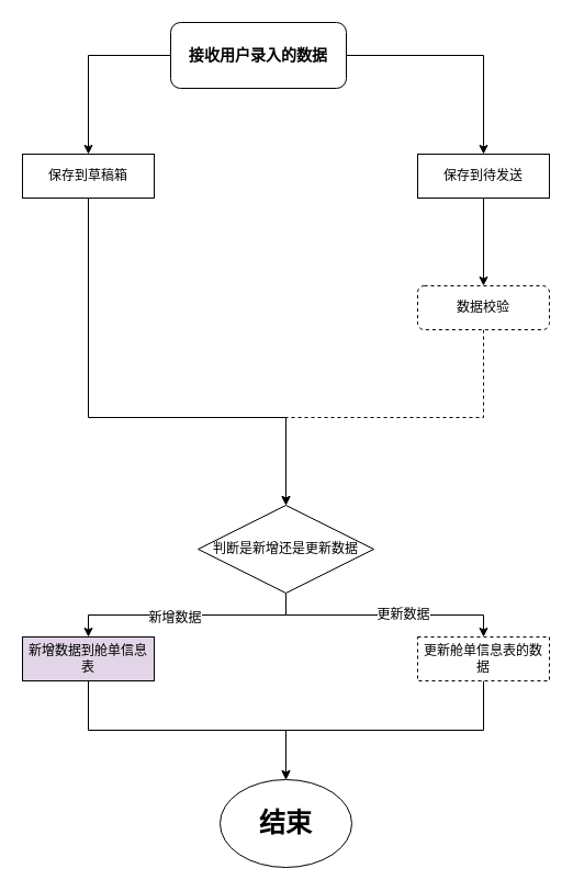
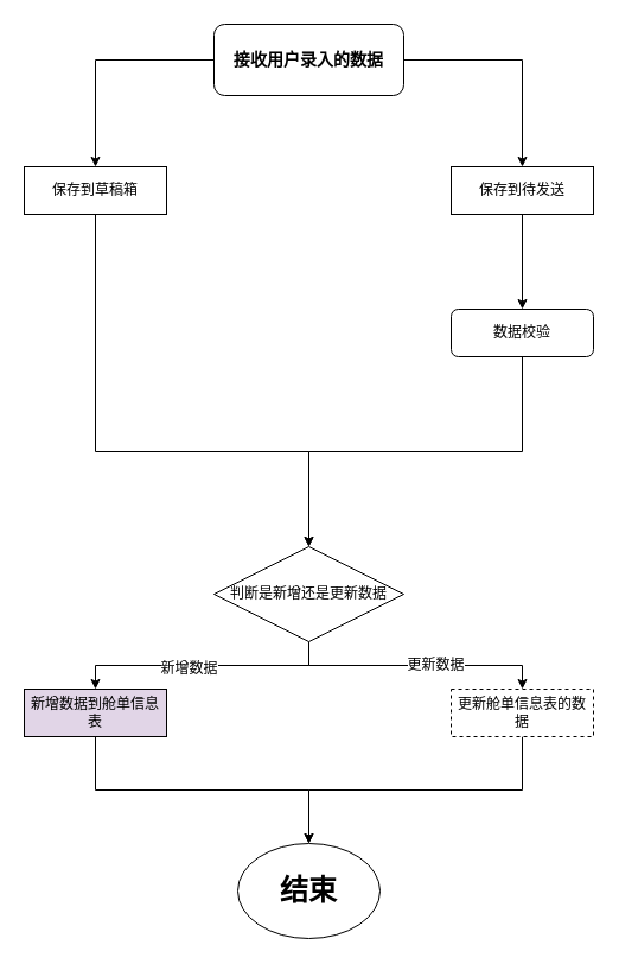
- <mxCell id="4" value="&lt;h3&gt;接收用户录入的数据&lt;/h3&gt;" style="rounded=1;whiteSpace=wrap;html=1;" parent="1" vertex="1"><mxGeometry x="155" y="20" width="160" height="60" as="geometry" /></mxCell>
+ <mxCell id="4" value="&lt;h3&gt;接收用户录入的数据&lt;/h3&gt;" style="rounded=1;whiteSpace=wrap;html=1;" parent="1" vertex="1"><mxGeometry x="180" y="20" width="160" height="60" as="geometry" /></mxCell>
- <mxCell id="11" value="数据校验" style="rounded=1;whiteSpace=wrap;html=1;dashed=1;" parent="1" vertex="1"><mxGeometry x="380" y="260" width="120" height="40" as="geometry" /></mxCell>
+ <mxCell id="11" value="数据校验" style="rounded=1;whiteSpace=wrap;html=1;" parent="1" vertex="1"><mxGeometry x="380" y="260" width="120" height="40" as="geometry" /></mxCell>
- <mxCell id="10" style="edgeStyle=elbowEdgeStyle;rounded=0;orthogonalLoop=1;jettySize=auto;elbow=vertical;html=1;dashed=1;" parent="1" source="11" target="16" edge="1"><mxGeometry relative="1" as="geometry" /></mxCell>
+ <mxCell id="10" style="edgeStyle=elbowEdgeStyle;rounded=0;orthogonalLoop=1;jettySize=auto;elbow=vertical;html=1;" parent="1" source="11" target="16" edge="1"><mxGeometry relative="1" as="geometry" /></mxCell>
